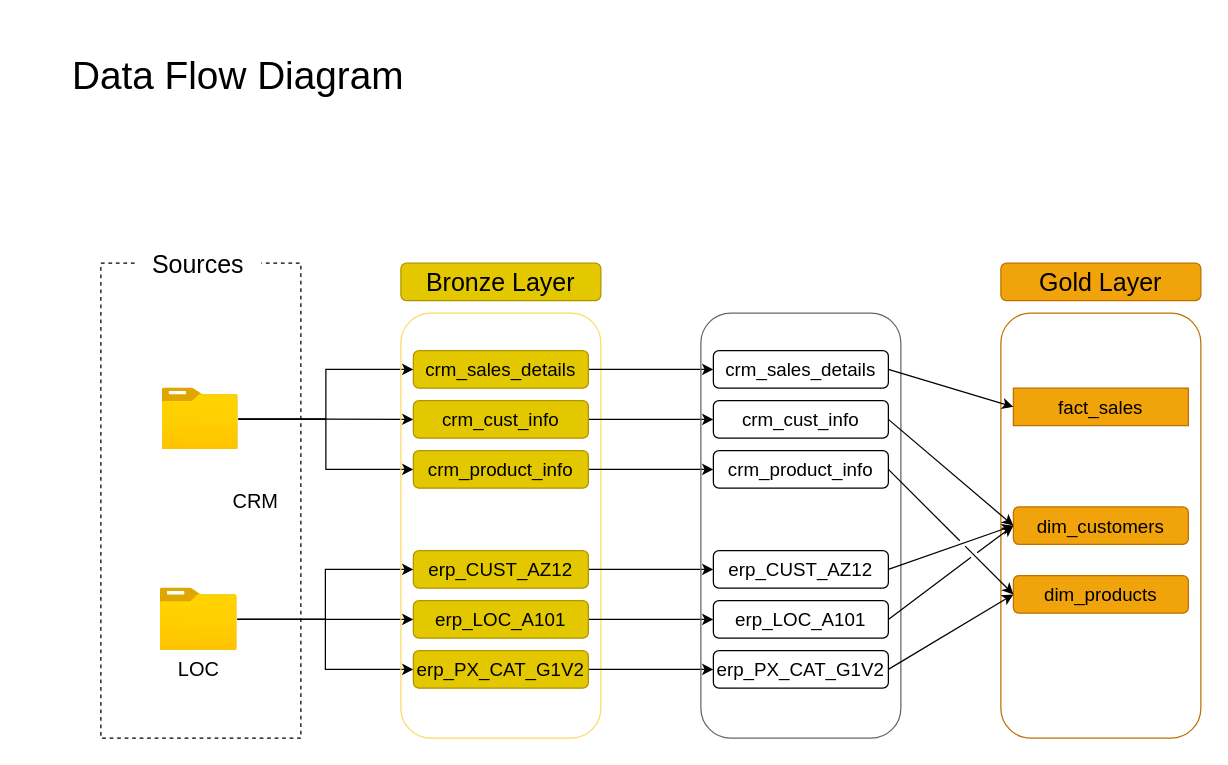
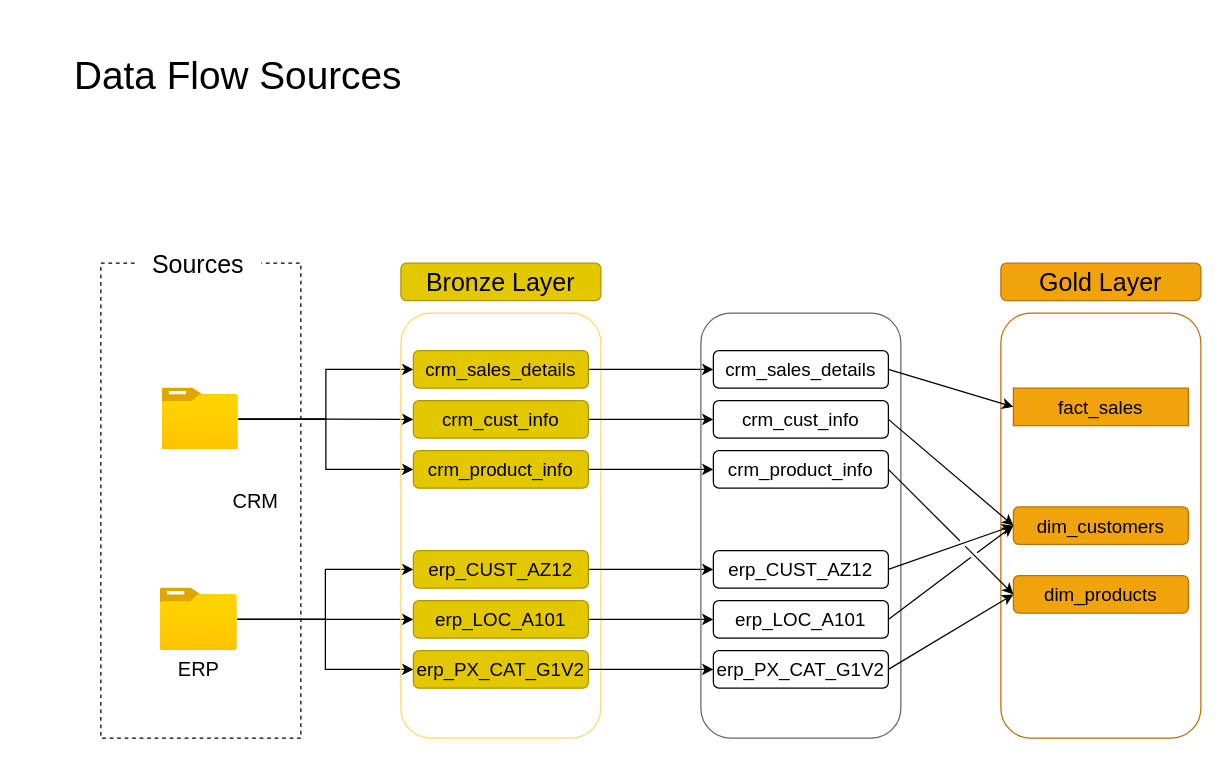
- <mxCell id="2" value="&lt;font style=&quot;font-size: 31px;&quot;&gt;Data Flow Diagram&lt;/font&gt;" style="text;html=1;align=center;verticalAlign=middle;whiteSpace=wrap;rounded=0;" parent="1" vertex="1"><mxGeometry x="20" y="20" width="340" height="80" as="geometry" /></mxCell>
+ <mxCell id="2" value="&lt;font style=&quot;font-size: 31px;&quot;&gt;Data Flow Sources&lt;/font&gt;" style="text;html=1;align=center;verticalAlign=middle;whiteSpace=wrap;rounded=0;" parent="1" vertex="1"><mxGeometry x="20" y="20" width="340" height="80" as="geometry" /></mxCell>
- <mxCell id="14" value="&lt;span style=&quot;font-size: 16px;&quot;&gt;LOC&lt;/span&gt;" style="text;html=1;align=center;verticalAlign=middle;whiteSpace=wrap;rounded=0;" parent="1" vertex="1"><mxGeometry x="127.59" y="520" width="60.81" height="30" as="geometry" /></mxCell>
+ <mxCell id="14" value="&lt;span style=&quot;font-size: 16px;&quot;&gt;ERP&lt;/span&gt;" style="text;html=1;align=center;verticalAlign=middle;whiteSpace=wrap;rounded=0;" parent="1" vertex="1"><mxGeometry x="127.59" y="520" width="60.81" height="30" as="geometry" /></mxCell>
